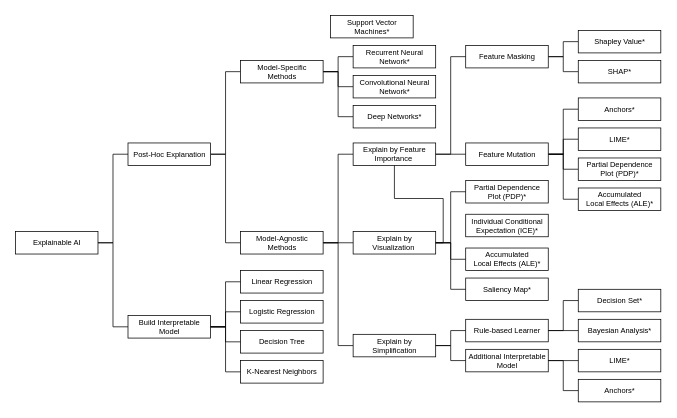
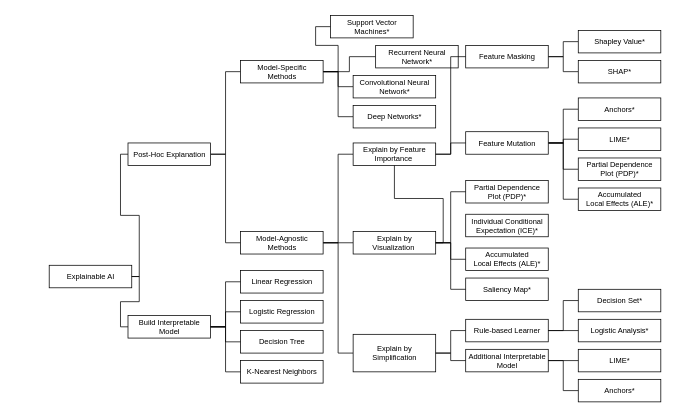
+ <mxCell id="6" value="" style="rounded=0;orthogonalLoop=1;jettySize=auto;exitX=1;exitY=0.5;exitDx=0;exitDy=0;entryX=0;entryY=0.5;entryDx=0;entryDy=0;endArrow=none;endFill=0;fontSize=10;html=1;edgeStyle=orthogonalEdgeStyle;" parent="1" source="10" target="34" edge="1"><mxGeometry relative="1" as="geometry" /></mxCell>
- <mxCell id="35" value="Recurrent Neural &lt;br&gt;Network*" style="rounded=0;fontSize=10;html=1;" parent="1" vertex="1"><mxGeometry x="470" y="60" width="110" height="30" as="geometry" /></mxCell>
+ <mxCell id="35" value="Recurrent Neural &lt;br&gt;Network*" style="rounded=0;fontSize=10;html=1;" parent="1" vertex="1"><mxGeometry x="500" y="60" width="110" height="30" as="geometry" /></mxCell>
- <mxCell id="26" value="Feature Mutation" style="rounded=0;fontSize=10;html=1;" parent="1" vertex="1"><mxGeometry x="620" y="190" width="110" height="30" as="geometry" /></mxCell>
+ <mxCell id="26" value="Feature Mutation" style="rounded=0;fontSize=10;html=1;" parent="1" vertex="1"><mxGeometry x="620" y="175" width="110" height="30" as="geometry" /></mxCell>
- <mxCell id="2" value="Explainable AI" style="rounded=0;fontSize=10;html=1;" parent="1" vertex="1"><mxGeometry x="20" y="308" width="110" height="30" as="geometry" /></mxCell>
+ <mxCell id="2" value="Explainable AI" style="rounded=0;fontSize=10;html=1;" parent="1" vertex="1"><mxGeometry x="65" y="353" width="110" height="30" as="geometry" /></mxCell>
- <mxCell id="40" value="Bayesian Analysis*" style="rounded=0;fontSize=10;html=1;" parent="1" vertex="1"><mxGeometry x="770" y="425" width="110" height="30" as="geometry" /></mxCell>
+ <mxCell id="40" value="Logistic Analysis*" style="rounded=0;fontSize=10;html=1;" parent="1" vertex="1"><mxGeometry x="770" y="425" width="110" height="30" as="geometry" /></mxCell>
- <mxCell id="16" value="Explain by &lt;br&gt;Simplification" style="rounded=0;fontSize=10;html=1;" parent="1" vertex="1"><mxGeometry x="470" y="445" width="110" height="30" as="geometry" /></mxCell>
+ <mxCell id="16" value="Explain by &lt;br&gt;Simplification" style="rounded=0;fontSize=10;html=1;" parent="1" vertex="1"><mxGeometry x="470" y="445" width="110" height="50" as="geometry" /></mxCell>
